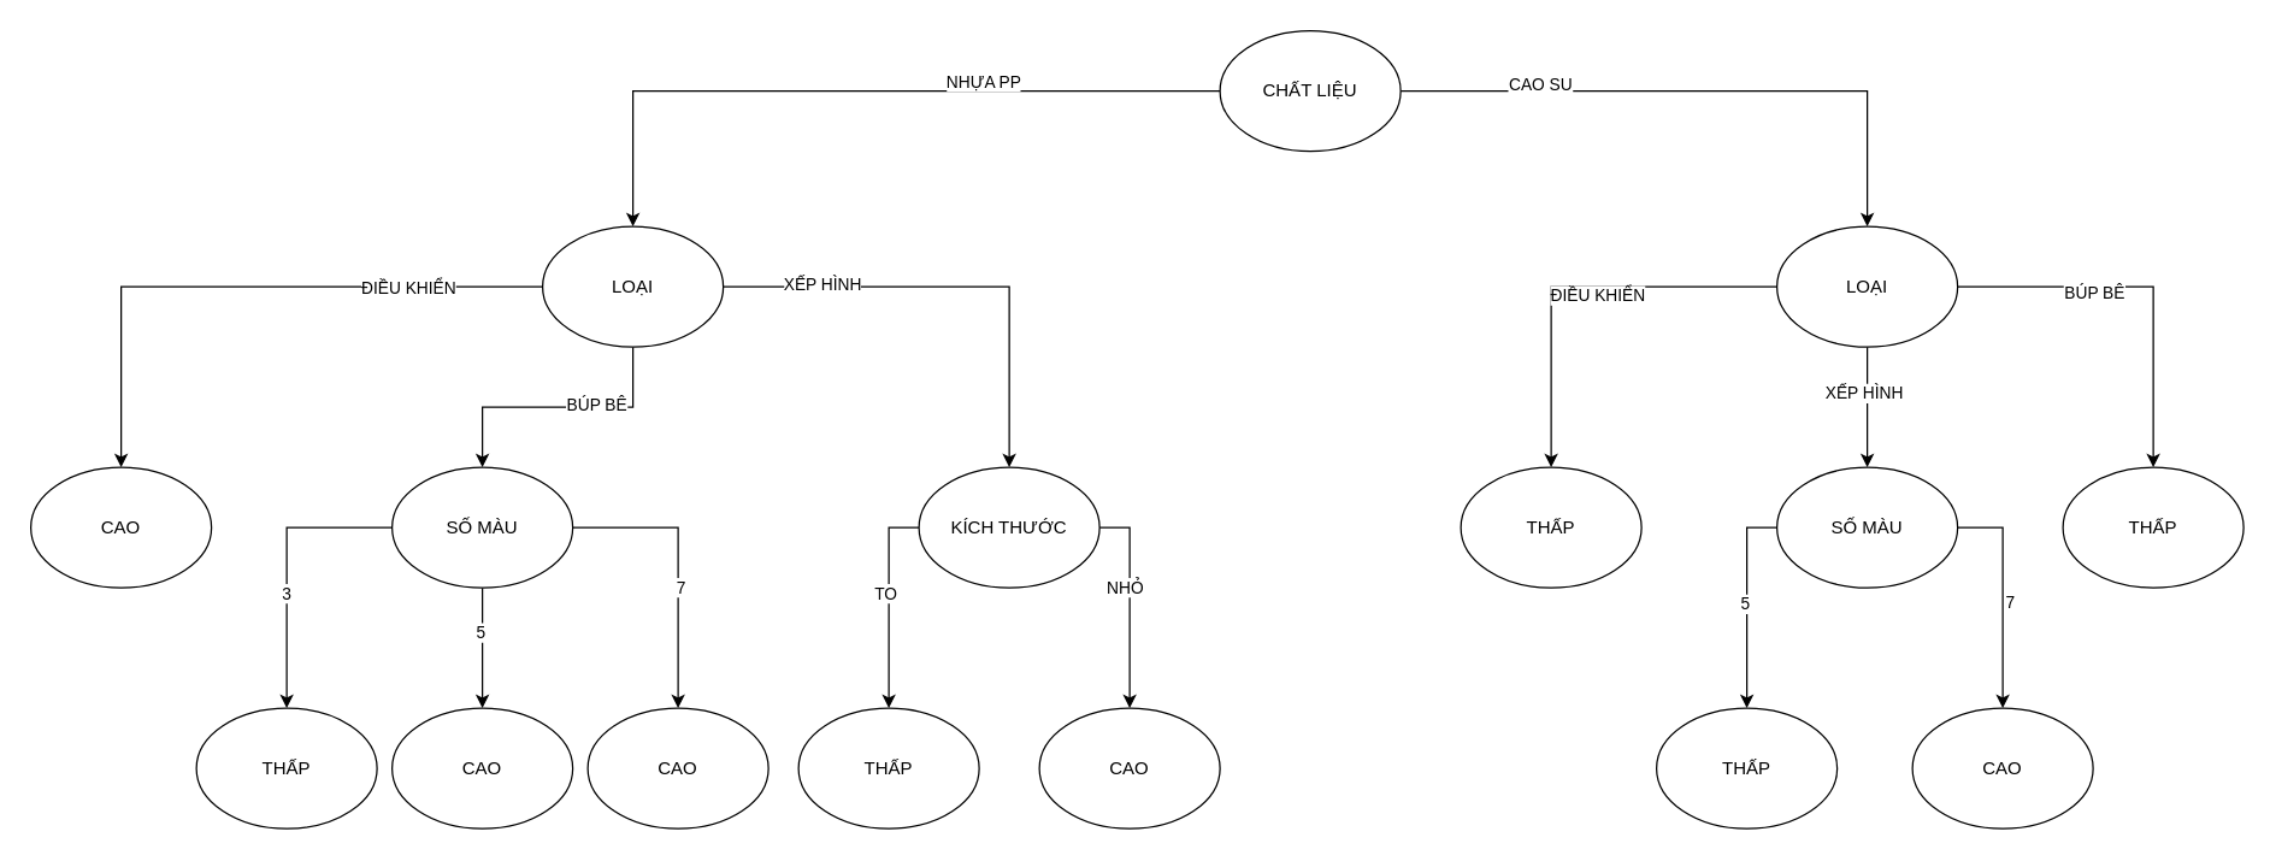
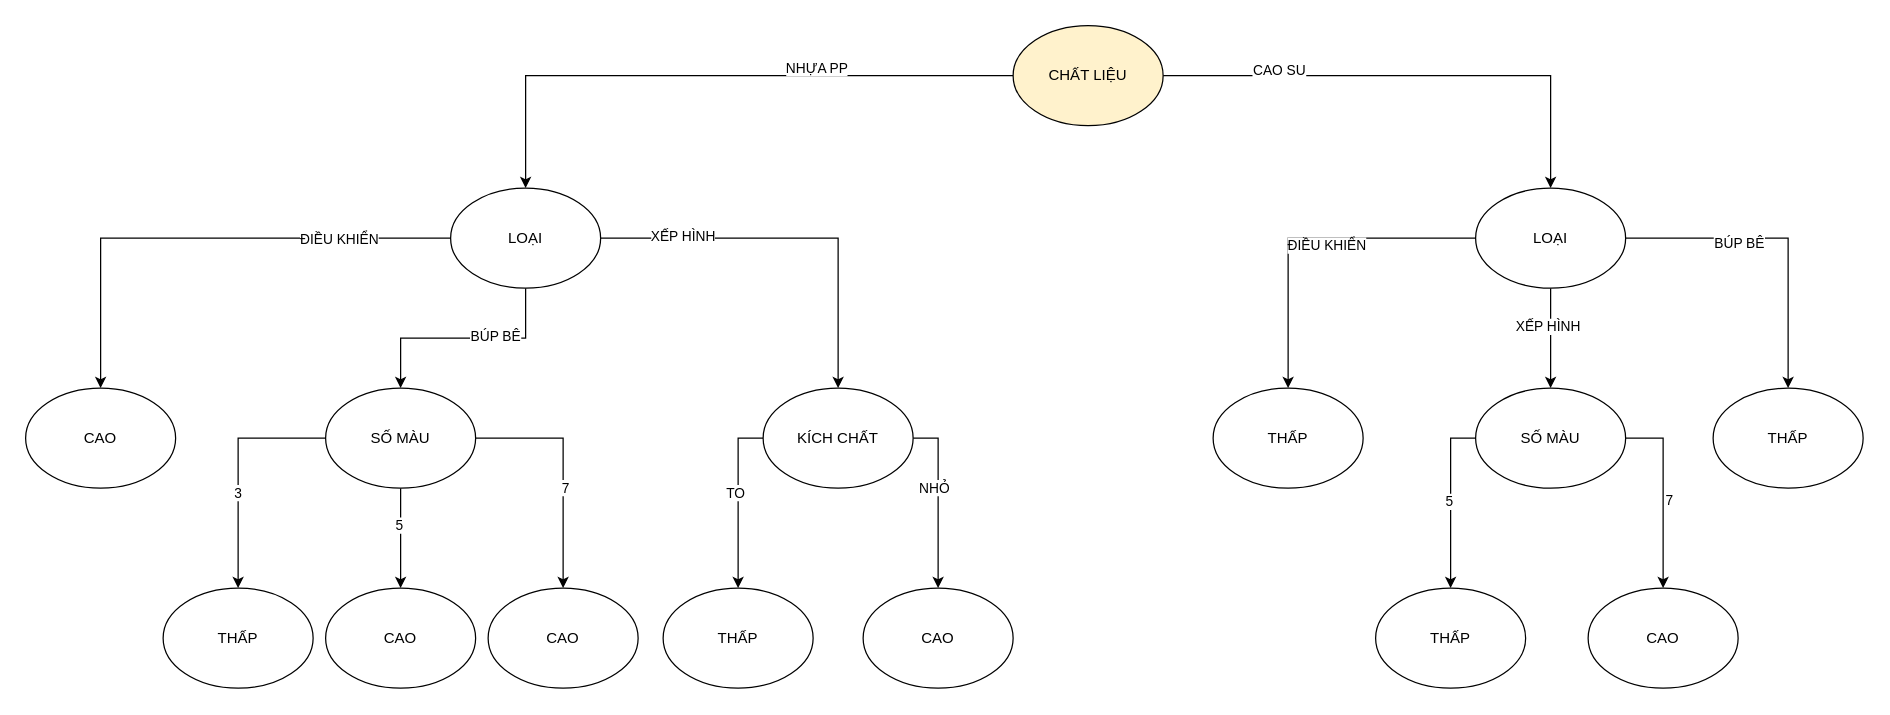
- <mxCell id="6" value="CHẤT LIỆU" style="ellipse;whiteSpace=wrap;html=1;" parent="1" vertex="1"><mxGeometry x="810" y="20" width="120" height="80" as="geometry" /></mxCell>
+ <mxCell id="6" value="CHẤT LIỆU" style="ellipse;whiteSpace=wrap;html=1;fillColor=#fff2cc;" parent="1" vertex="1"><mxGeometry x="810" y="20" width="120" height="80" as="geometry" /></mxCell>
- <mxCell id="29" value="KÍCH THƯỚC" style="ellipse;whiteSpace=wrap;html=1;" parent="1" vertex="1"><mxGeometry x="610" y="310" width="120" height="80" as="geometry" /></mxCell>
+ <mxCell id="29" value="KÍCH CHẤT" style="ellipse;whiteSpace=wrap;html=1;" parent="1" vertex="1"><mxGeometry x="610" y="310" width="120" height="80" as="geometry" /></mxCell>
